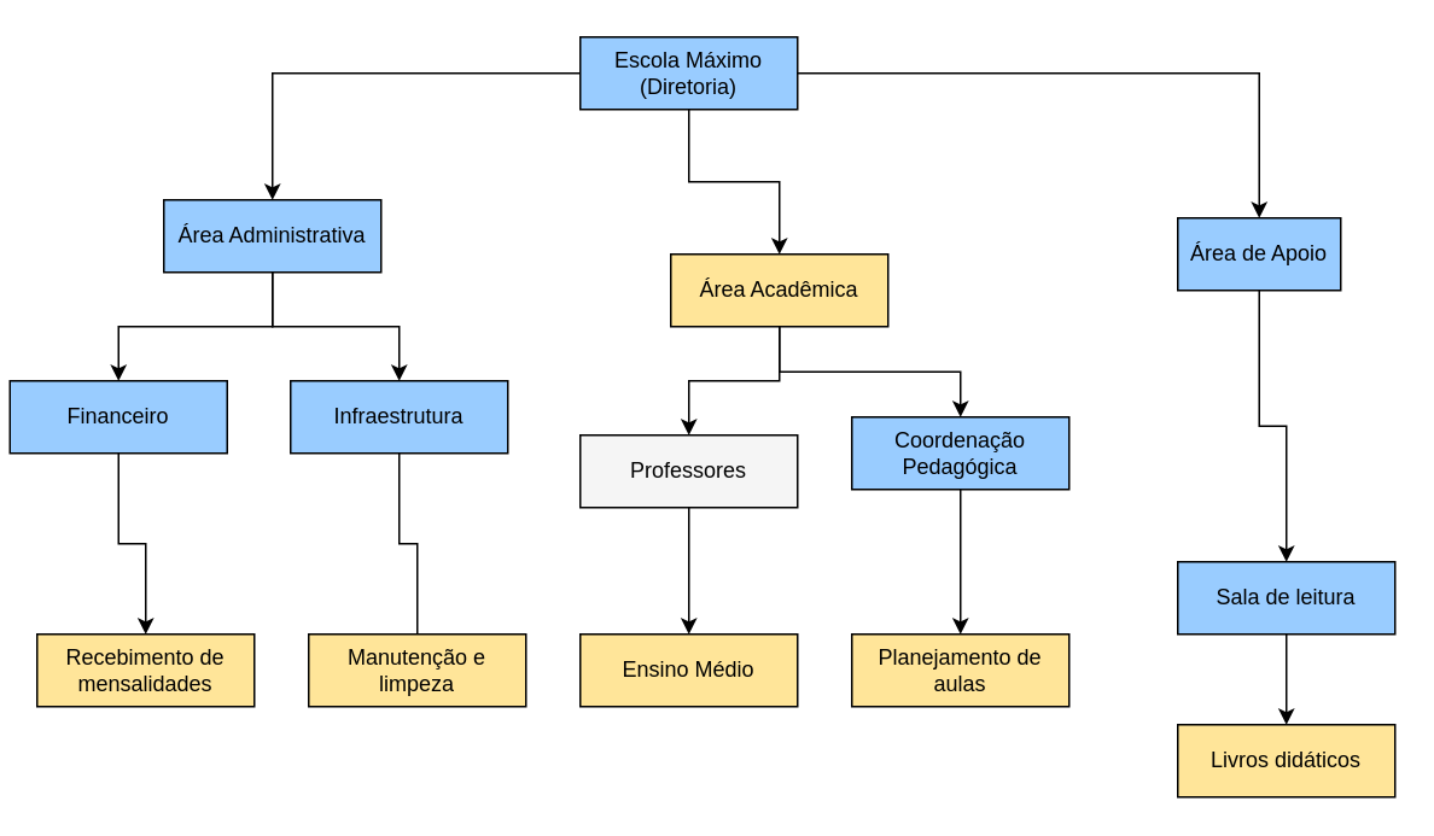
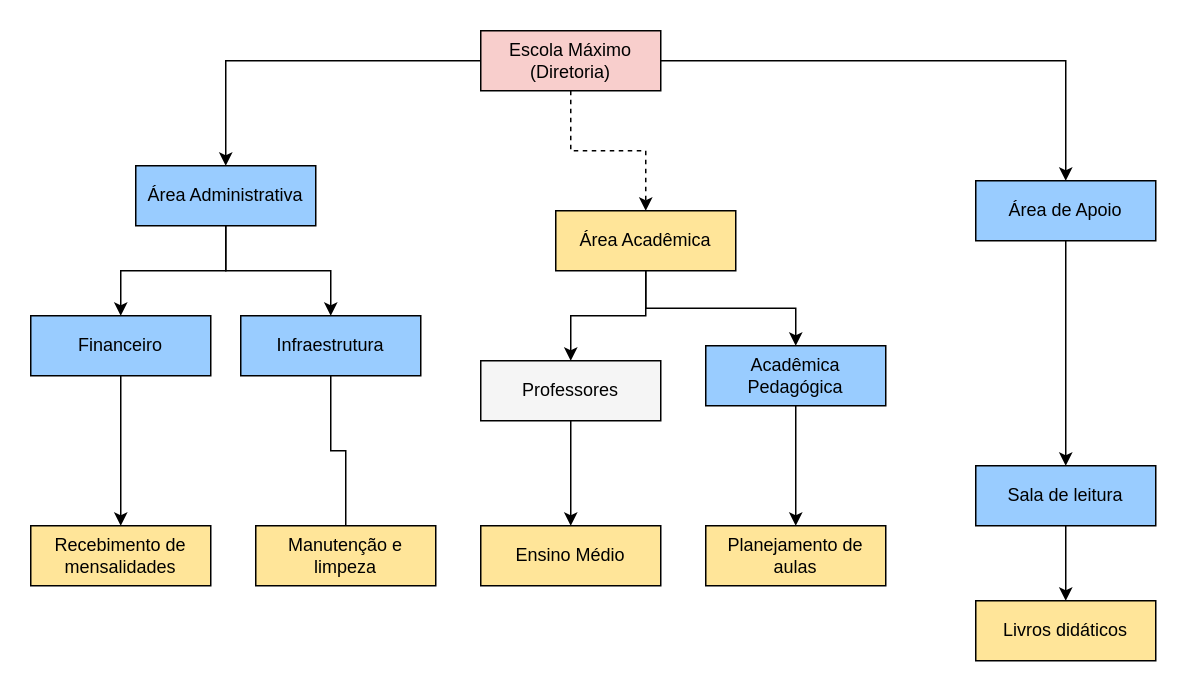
- <mxCell id="5" value="Escola Máximo (Diretoria)" style="rounded=0;whiteSpace=wrap;html=1;fillColor=#99CCFF;" vertex="1" parent="1"><mxGeometry x="320" y="20" width="120" height="40" as="geometry" /></mxCell>
+ <mxCell id="5" value="Escola Máximo (Diretoria)" style="rounded=0;whiteSpace=wrap;html=1;fillColor=#f8cecc;" vertex="1" parent="1"><mxGeometry x="320" y="20" width="120" height="40" as="geometry" /></mxCell>
- <mxCell id="3" style="edgeStyle=orthogonalEdgeStyle;rounded=0;orthogonalLoop=1;jettySize=auto;html=1;entryX=0.5;entryY=0;entryDx=0;entryDy=0;" edge="1" parent="1" source="5" target="11"><mxGeometry relative="1" as="geometry" /></mxCell>
+ <mxCell id="3" style="edgeStyle=orthogonalEdgeStyle;rounded=0;orthogonalLoop=1;jettySize=auto;html=1;entryX=0.5;entryY=0;entryDx=0;entryDy=0;dashed=1;" edge="1" parent="1" source="5" target="11"><mxGeometry relative="1" as="geometry" /></mxCell>
- <mxCell id="13" value="Área de Apoio" style="rounded=0;whiteSpace=wrap;html=1;fillColor=#99CCFF;" vertex="1" parent="1"><mxGeometry x="650" y="120" width="90" height="40" as="geometry" /></mxCell>
+ <mxCell id="13" value="Área de Apoio" style="rounded=0;whiteSpace=wrap;html=1;fillColor=#99CCFF;" vertex="1" parent="1"><mxGeometry x="650" y="120" width="120" height="40" as="geometry" /></mxCell>
- <mxCell id="15" value="Financeiro" style="rounded=0;whiteSpace=wrap;html=1;fillColor=#99CCFF;" vertex="1" parent="1"><mxGeometry x="5" y="210" width="120" height="40" as="geometry" /></mxCell>
+ <mxCell id="15" value="Financeiro" style="rounded=0;whiteSpace=wrap;html=1;fillColor=#99CCFF;" vertex="1" parent="1"><mxGeometry x="20" y="210" width="120" height="40" as="geometry" /></mxCell>
- <mxCell id="23" value="Coordenação Pedagógica" style="rounded=0;whiteSpace=wrap;html=1;fillColor=#99CCFF;" vertex="1" parent="1"><mxGeometry x="470" y="230" width="120" height="40" as="geometry" /></mxCell>
+ <mxCell id="23" value="Acadêmica Pedagógica" style="rounded=0;whiteSpace=wrap;html=1;fillColor=#99CCFF;" vertex="1" parent="1"><mxGeometry x="470" y="230" width="120" height="40" as="geometry" /></mxCell>
